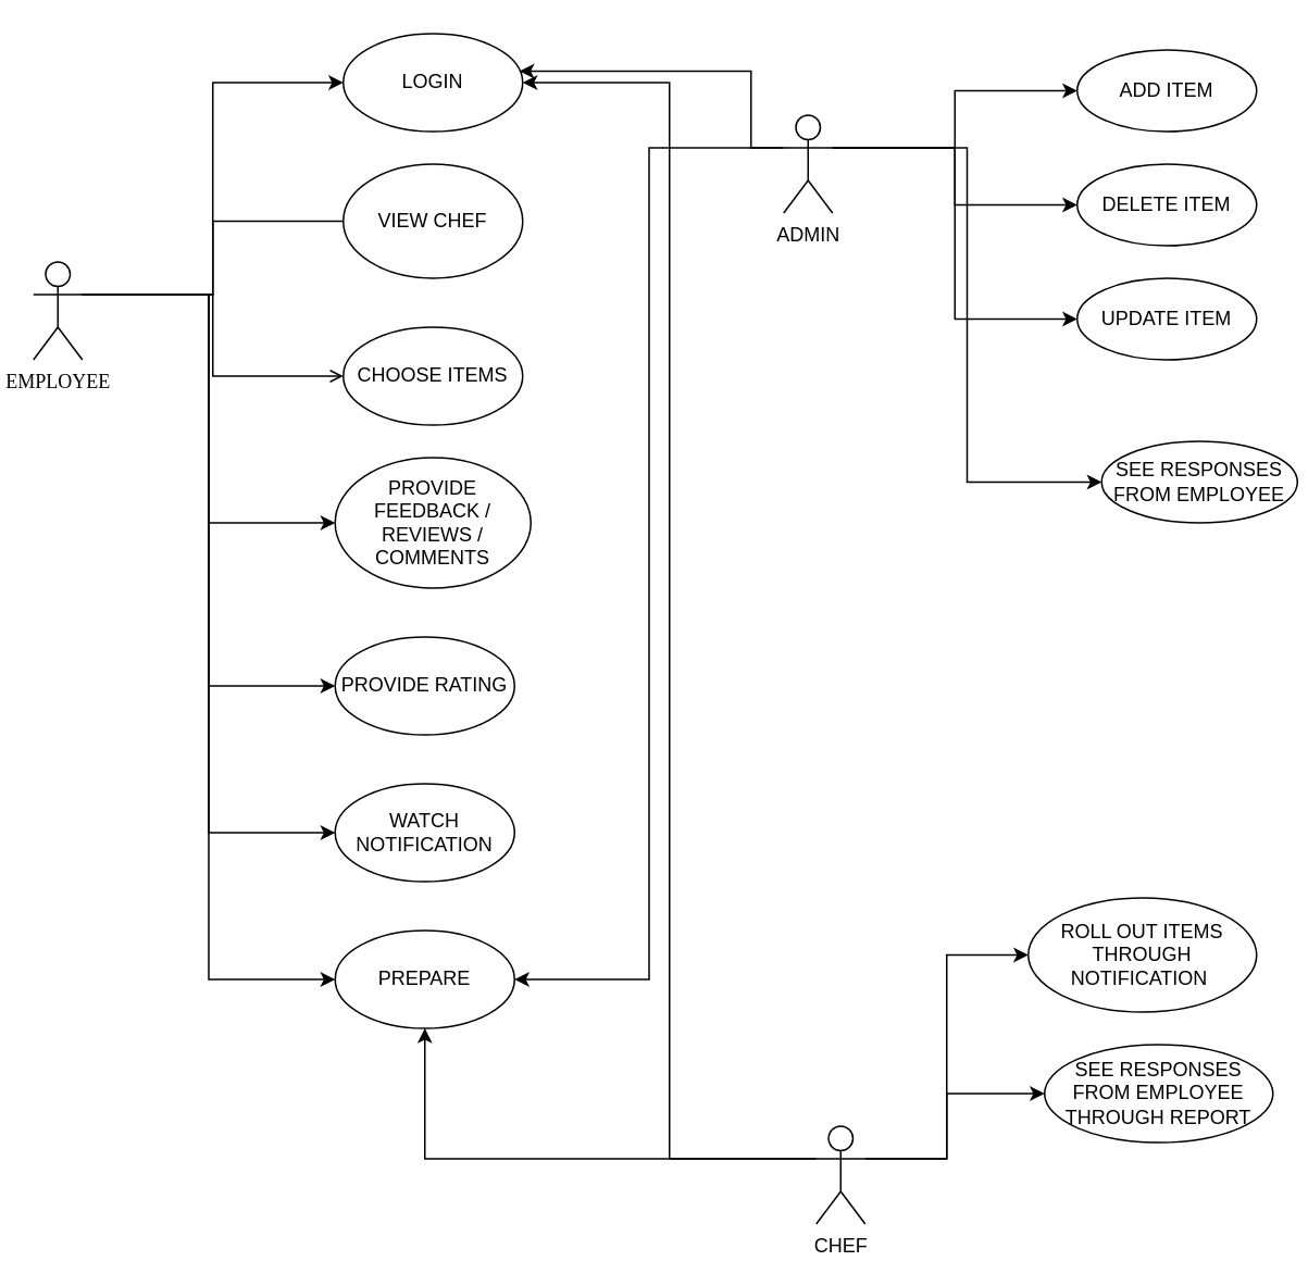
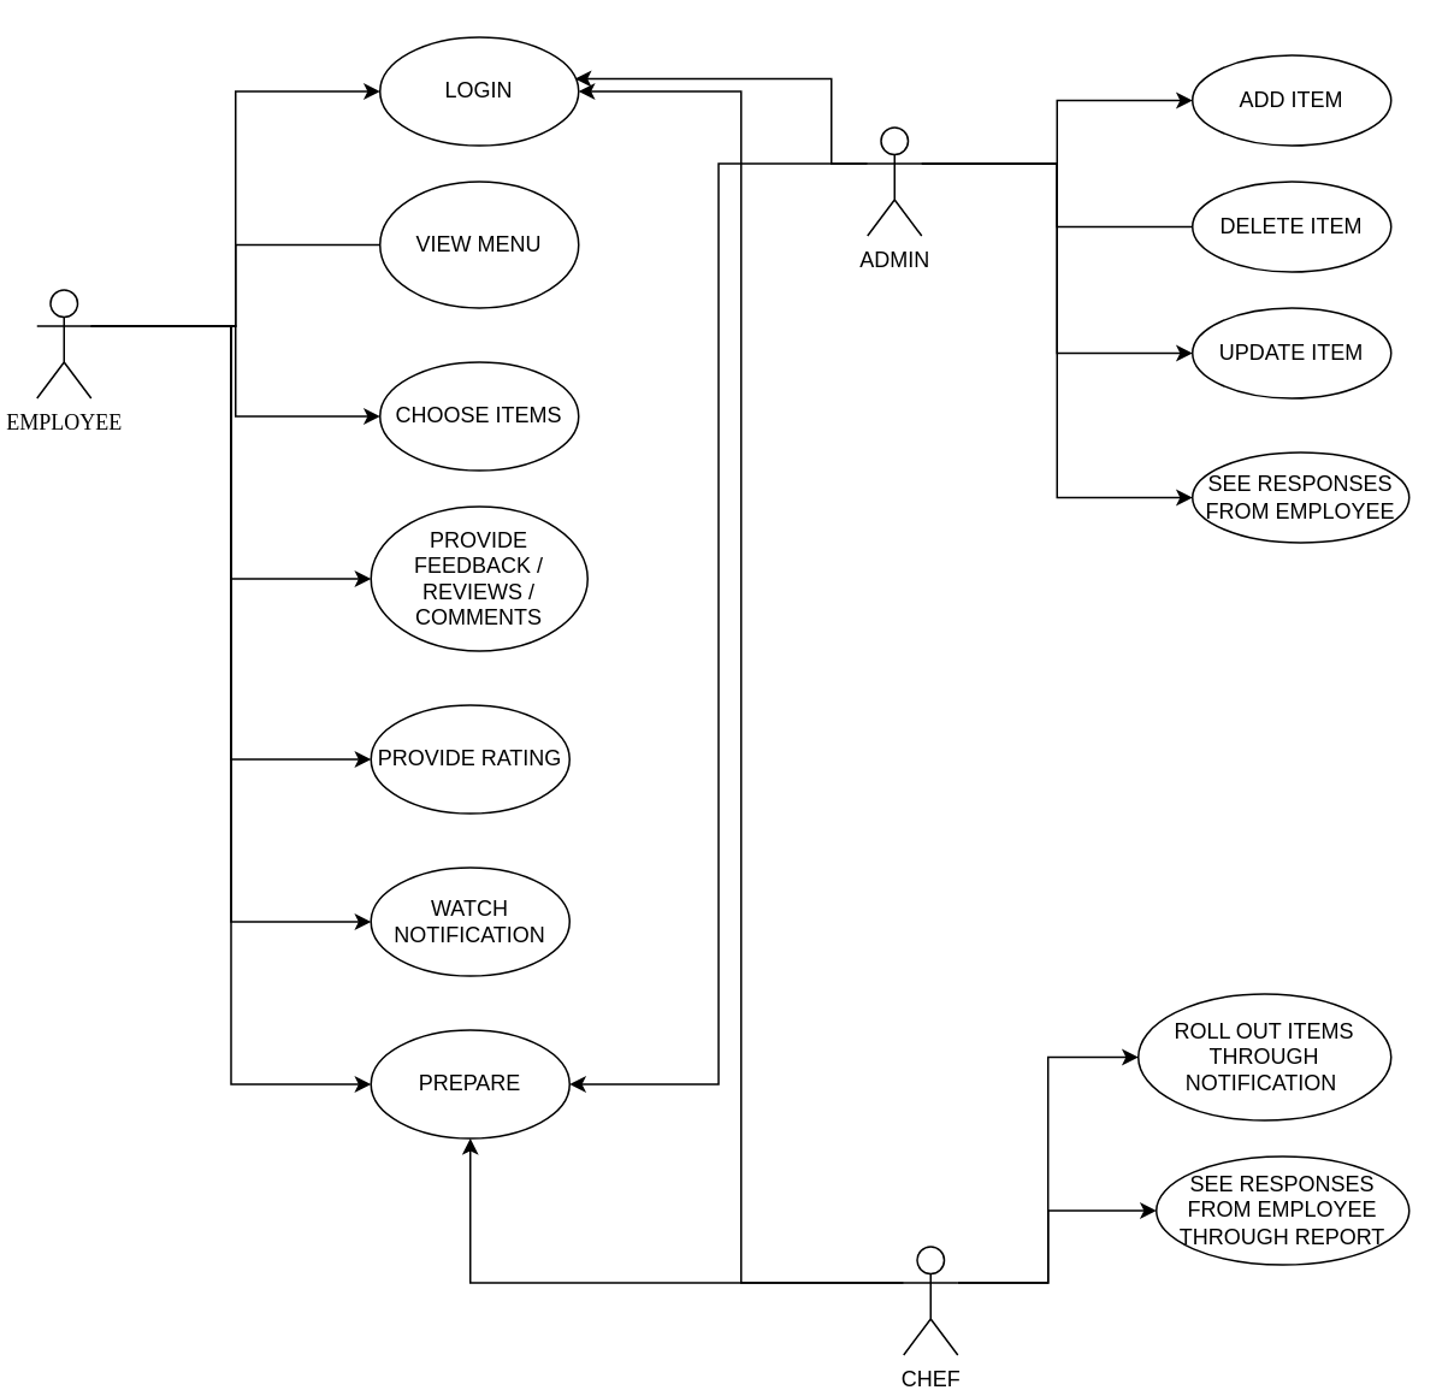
- <mxCell id="16" style="edgeStyle=orthogonalEdgeStyle;rounded=0;orthogonalLoop=1;jettySize=auto;html=1;exitX=1;exitY=0.333;exitDx=0;exitDy=0;exitPerimeter=0;entryX=0;entryY=0.5;entryDx=0;entryDy=0;" edge="1" parent="1" source="20" target="28"><mxGeometry relative="1" as="geometry" /></mxCell>
+ <mxCell id="16" style="edgeStyle=orthogonalEdgeStyle;rounded=0;orthogonalLoop=1;jettySize=auto;html=1;exitX=1;exitY=0.333;exitDx=0;exitDy=0;exitPerimeter=0;entryX=0;entryY=0.5;entryDx=0;entryDy=0;endArrow=none;" edge="1" parent="1" source="20" target="28"><mxGeometry relative="1" as="geometry" /></mxCell>
- <mxCell id="22" value="VIEW CHEF" style="ellipse;whiteSpace=wrap;html=1;" vertex="1" parent="1"><mxGeometry x="210" y="100" width="110" height="70" as="geometry" /></mxCell>
+ <mxCell id="22" value="VIEW MENU" style="ellipse;whiteSpace=wrap;html=1;" vertex="1" parent="1"><mxGeometry x="210" y="100" width="110" height="70" as="geometry" /></mxCell>
- <mxCell id="6" style="edgeStyle=orthogonalEdgeStyle;rounded=0;orthogonalLoop=1;jettySize=auto;html=1;exitX=1;exitY=0.333;exitDx=0;exitDy=0;exitPerimeter=0;entryX=0;entryY=0.5;entryDx=0;entryDy=0;endArrow=open;" edge="1" parent="1" source="9" target="25"><mxGeometry relative="1" as="geometry" /></mxCell>
+ <mxCell id="6" style="edgeStyle=orthogonalEdgeStyle;rounded=0;orthogonalLoop=1;jettySize=auto;html=1;exitX=1;exitY=0.333;exitDx=0;exitDy=0;exitPerimeter=0;entryX=0;entryY=0.5;entryDx=0;entryDy=0;" edge="1" parent="1" source="9" target="25"><mxGeometry relative="1" as="geometry" /></mxCell>
- <mxCell id="30" value="SEE RESPONSES FROM EMPLOYEE" style="ellipse;whiteSpace=wrap;html=1;" vertex="1" parent="1"><mxGeometry x="675" y="270" width="120" height="50" as="geometry" /></mxCell>
+ <mxCell id="30" value="SEE RESPONSES FROM EMPLOYEE" style="ellipse;whiteSpace=wrap;html=1;" vertex="1" parent="1"><mxGeometry x="660" y="250" width="120" height="50" as="geometry" /></mxCell>
